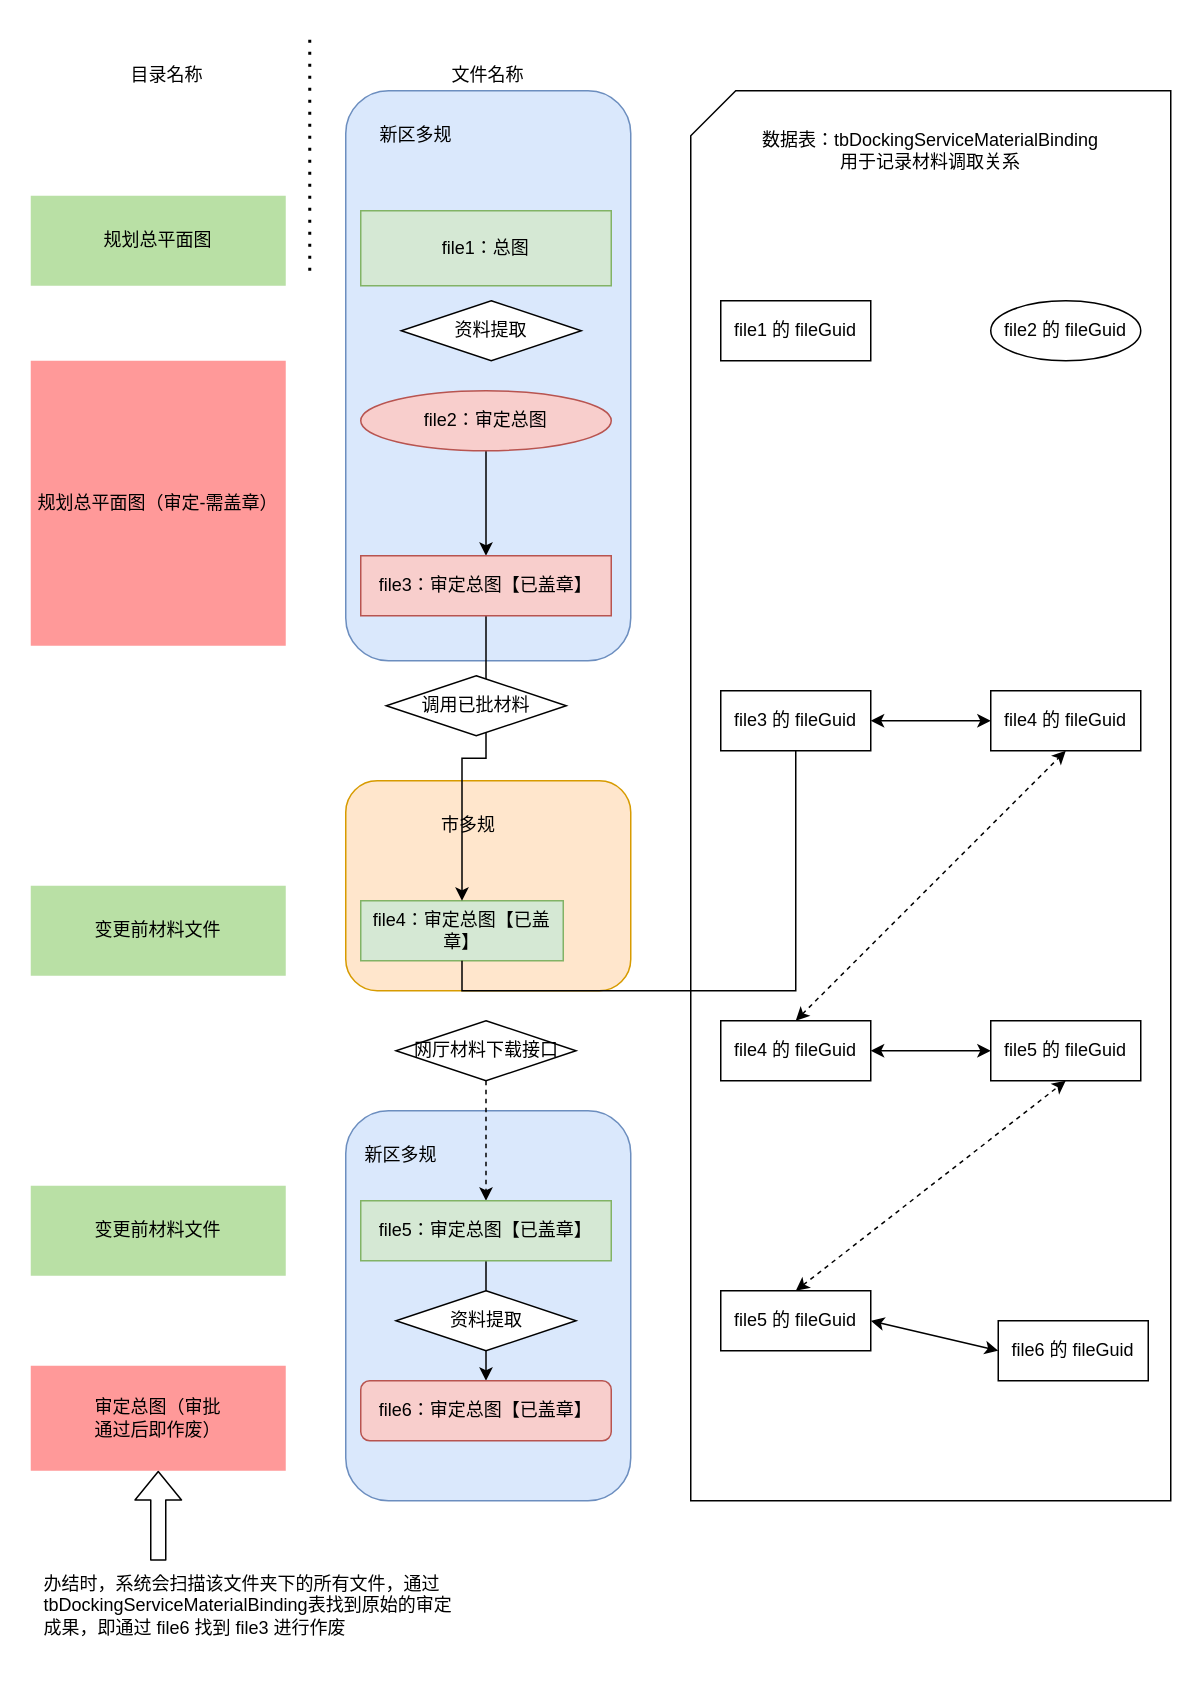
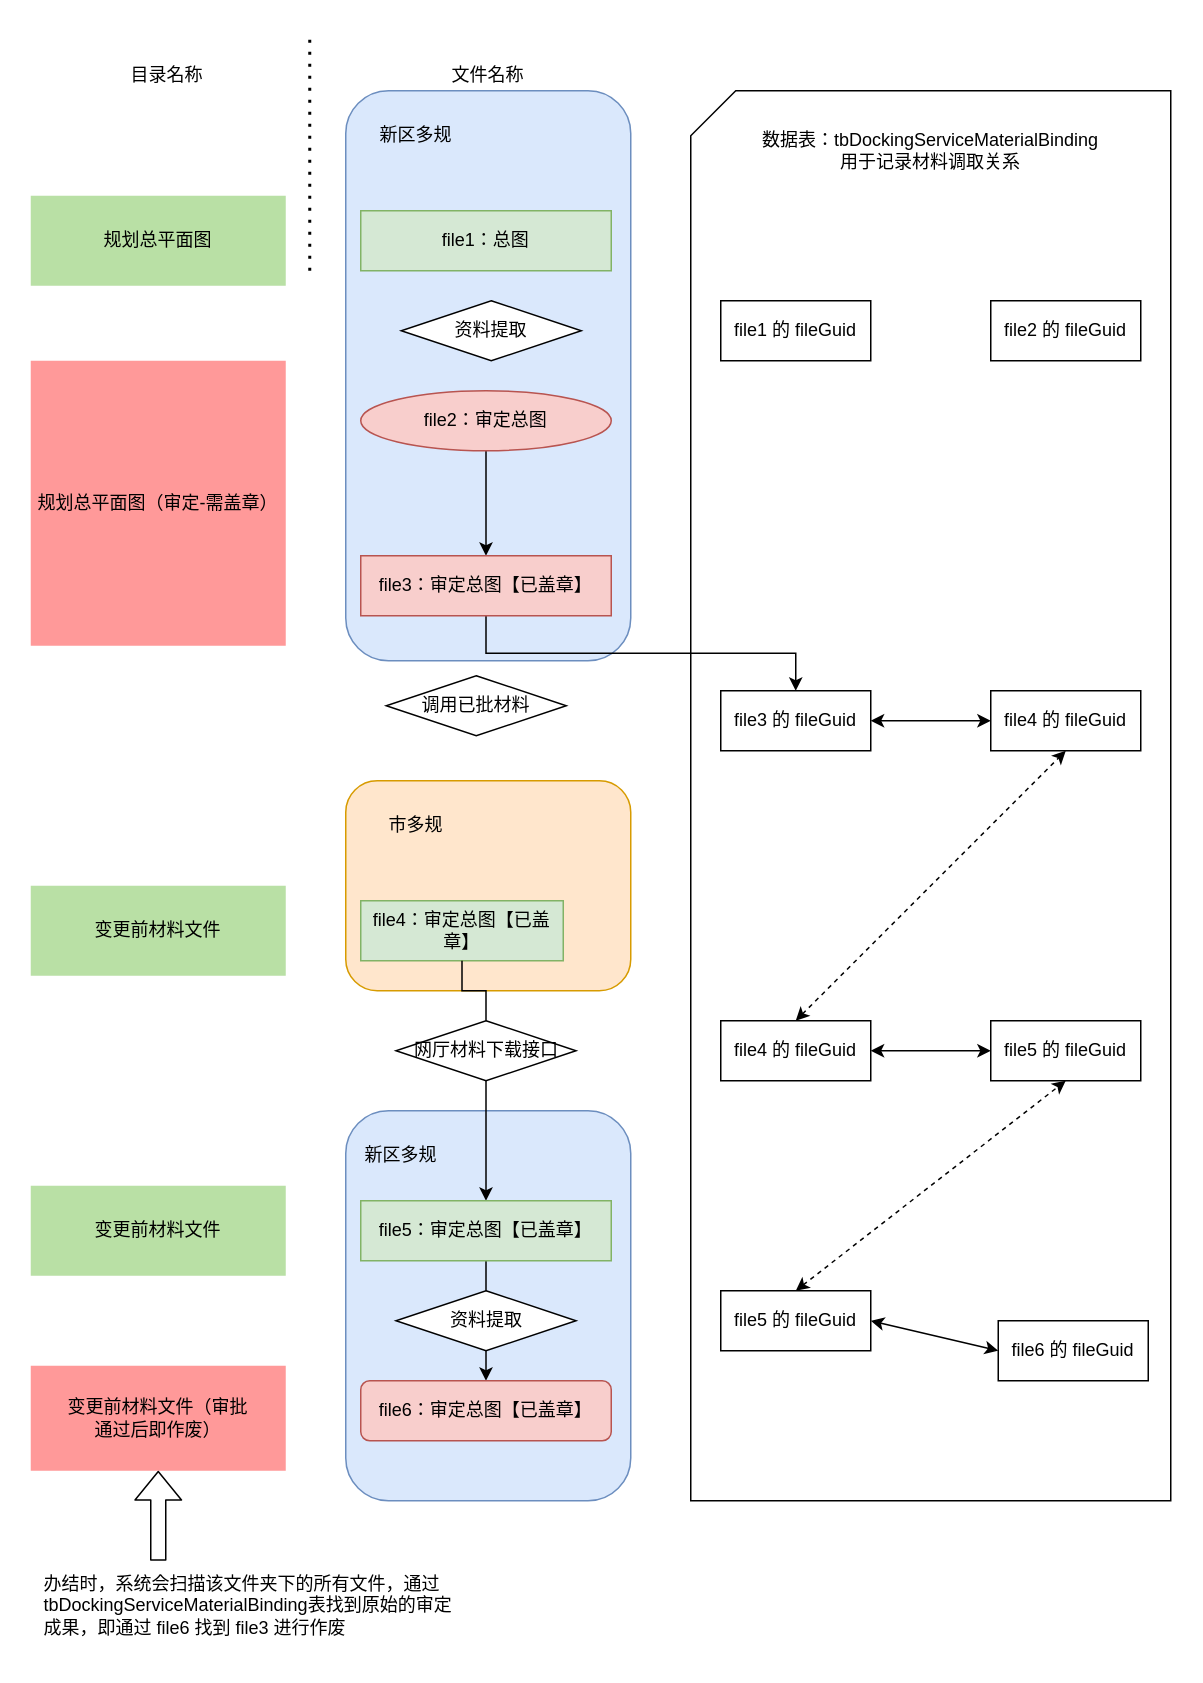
- <mxCell id="10" value="file1：总图" style="rounded=0;whiteSpace=wrap;html=1;fillColor=#d5e8d4;strokeColor=#82b366;" vertex="1" parent="1"><mxGeometry x="240" y="140" width="167" height="50" as="geometry" /></mxCell>
+ <mxCell id="10" value="file1：总图" style="rounded=0;whiteSpace=wrap;html=1;fillColor=#d5e8d4;strokeColor=#82b366;" vertex="1" parent="1"><mxGeometry x="240" y="140" width="167" height="40" as="geometry" /></mxCell>
- <mxCell id="17" value="file2 的 fileGuid" style="ellipse;whiteSpace=wrap;html=1;" vertex="1" parent="1"><mxGeometry x="660" y="200" width="100" height="40" as="geometry" /></mxCell>
+ <mxCell id="17" value="file2 的 fileGuid" style="rounded=0;whiteSpace=wrap;html=1;" vertex="1" parent="1"><mxGeometry x="660" y="200" width="100" height="40" as="geometry" /></mxCell>
- <mxCell id="11" style="edgeStyle=orthogonalEdgeStyle;rounded=0;orthogonalLoop=1;jettySize=auto;html=1;exitX=0.5;exitY=1;exitDx=0;exitDy=0;" edge="1" parent="1" source="12" target="8"><mxGeometry relative="1" as="geometry" /></mxCell>
+ <mxCell id="11" style="edgeStyle=orthogonalEdgeStyle;rounded=0;orthogonalLoop=1;jettySize=auto;html=1;exitX=0.5;exitY=1;exitDx=0;exitDy=0;" edge="1" parent="1" source="12" target="14"><mxGeometry relative="1" as="geometry" /></mxCell>
- <mxCell id="20" value="市多规" style="text;html=1;strokeColor=none;fillColor=none;align=center;verticalAlign=middle;whiteSpace=wrap;rounded=0;" vertex="1" parent="1"><mxGeometry x="282" y="540" width="60" height="20" as="geometry" /></mxCell>
+ <mxCell id="20" value="市多规" style="text;html=1;strokeColor=none;fillColor=none;align=center;verticalAlign=middle;whiteSpace=wrap;rounded=0;" vertex="1" parent="1"><mxGeometry x="247" y="540" width="60" height="20" as="geometry" /></mxCell>
- <mxCell id="25" value="" style="edgeStyle=orthogonalEdgeStyle;rounded=0;orthogonalLoop=1;jettySize=auto;html=1;exitX=0.5;exitY=1;exitDx=0;exitDy=0;endArrow=none;" edge="1" parent="1" source="8" target="14"><mxGeometry relative="1" as="geometry"><mxPoint x="327" y="640" as="sourcePoint" /><mxPoint x="327" y="820" as="targetPoint" /></mxGeometry></mxCell>
+ <mxCell id="25" value="" style="edgeStyle=orthogonalEdgeStyle;rounded=0;orthogonalLoop=1;jettySize=auto;html=1;exitX=0.5;exitY=1;exitDx=0;exitDy=0;endArrow=none;" edge="1" parent="1" source="8" target="24"><mxGeometry relative="1" as="geometry"><mxPoint x="327" y="640" as="sourcePoint" /><mxPoint x="327" y="820" as="targetPoint" /></mxGeometry></mxCell>
- <mxCell id="7" style="edgeStyle=orthogonalEdgeStyle;rounded=0;orthogonalLoop=1;jettySize=auto;html=1;exitX=0.5;exitY=1;exitDx=0;exitDy=0;startArrow=none;dashed=1;" edge="1" parent="1" source="24" target="23"><mxGeometry relative="1" as="geometry" /></mxCell>
+ <mxCell id="7" style="edgeStyle=orthogonalEdgeStyle;rounded=0;orthogonalLoop=1;jettySize=auto;html=1;exitX=0.5;exitY=1;exitDx=0;exitDy=0;startArrow=none;" edge="1" parent="1" source="24" target="23"><mxGeometry relative="1" as="geometry" /></mxCell>
- <mxCell id="42" value="审定总图（审批&lt;br&gt;通过后即作废）" style="text;html=1;strokeColor=none;align=center;verticalAlign=middle;whiteSpace=wrap;rounded=0;dashed=1;fillColor=#FF9999;" vertex="1" parent="1"><mxGeometry x="20" y="910" width="170" height="70" as="geometry" /></mxCell>
+ <mxCell id="42" value="变更前材料文件（审批&lt;br&gt;通过后即作废）" style="text;html=1;strokeColor=none;align=center;verticalAlign=middle;whiteSpace=wrap;rounded=0;dashed=1;fillColor=#FF9999;" vertex="1" parent="1"><mxGeometry x="20" y="910" width="170" height="70" as="geometry" /></mxCell>
